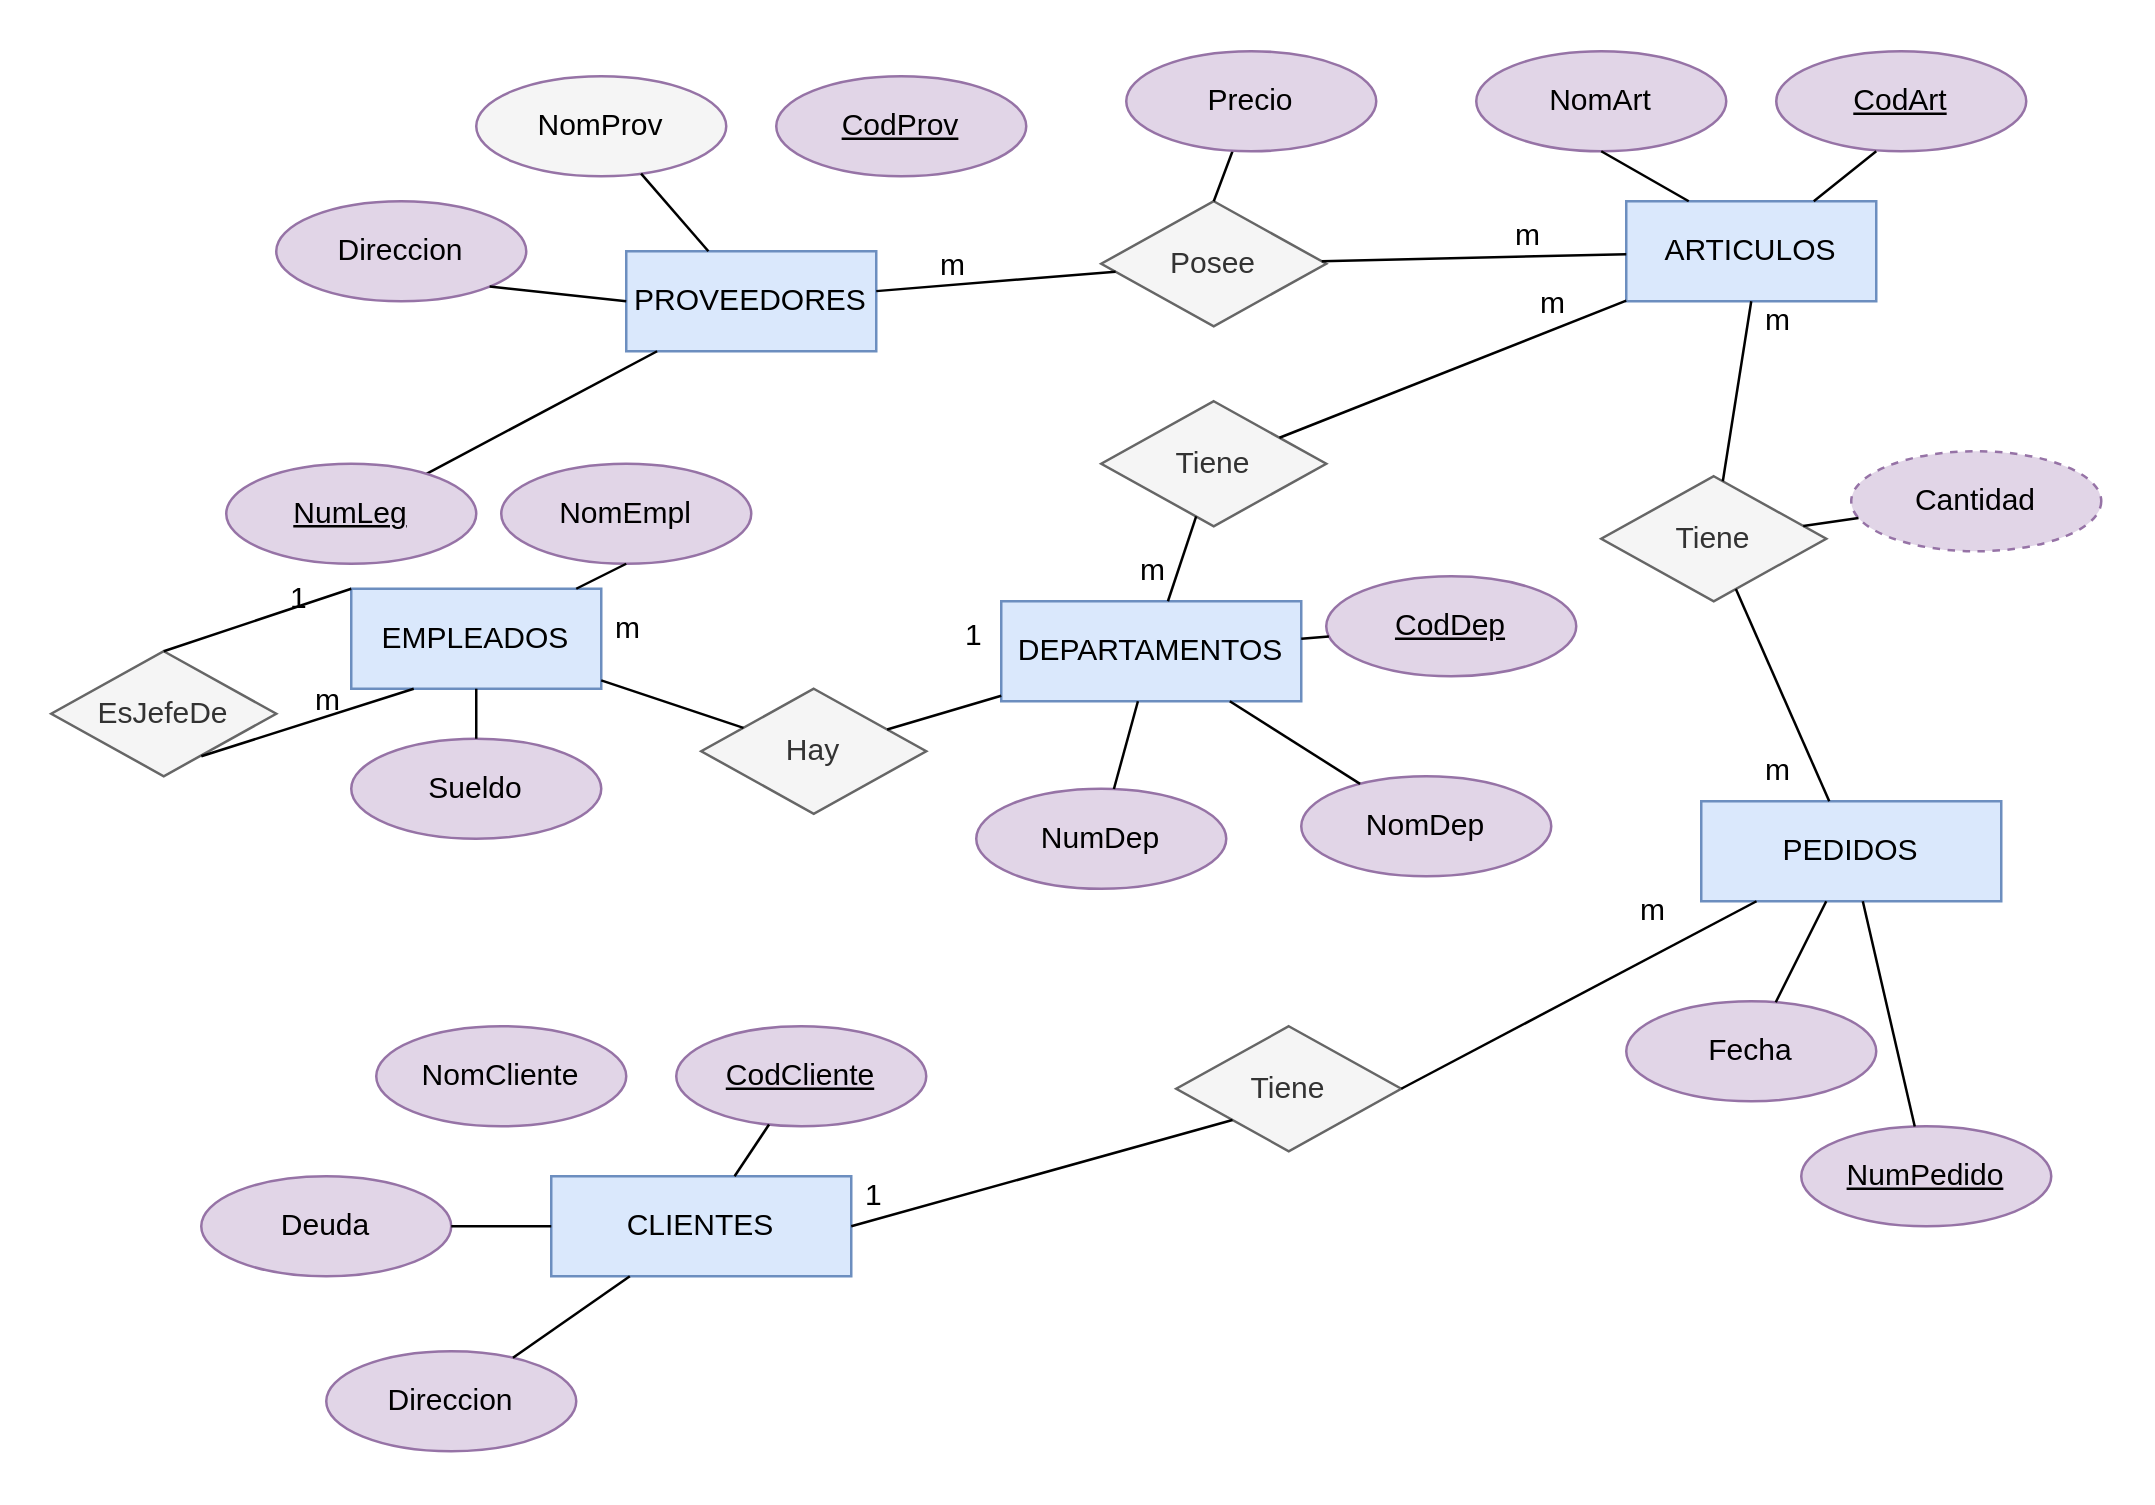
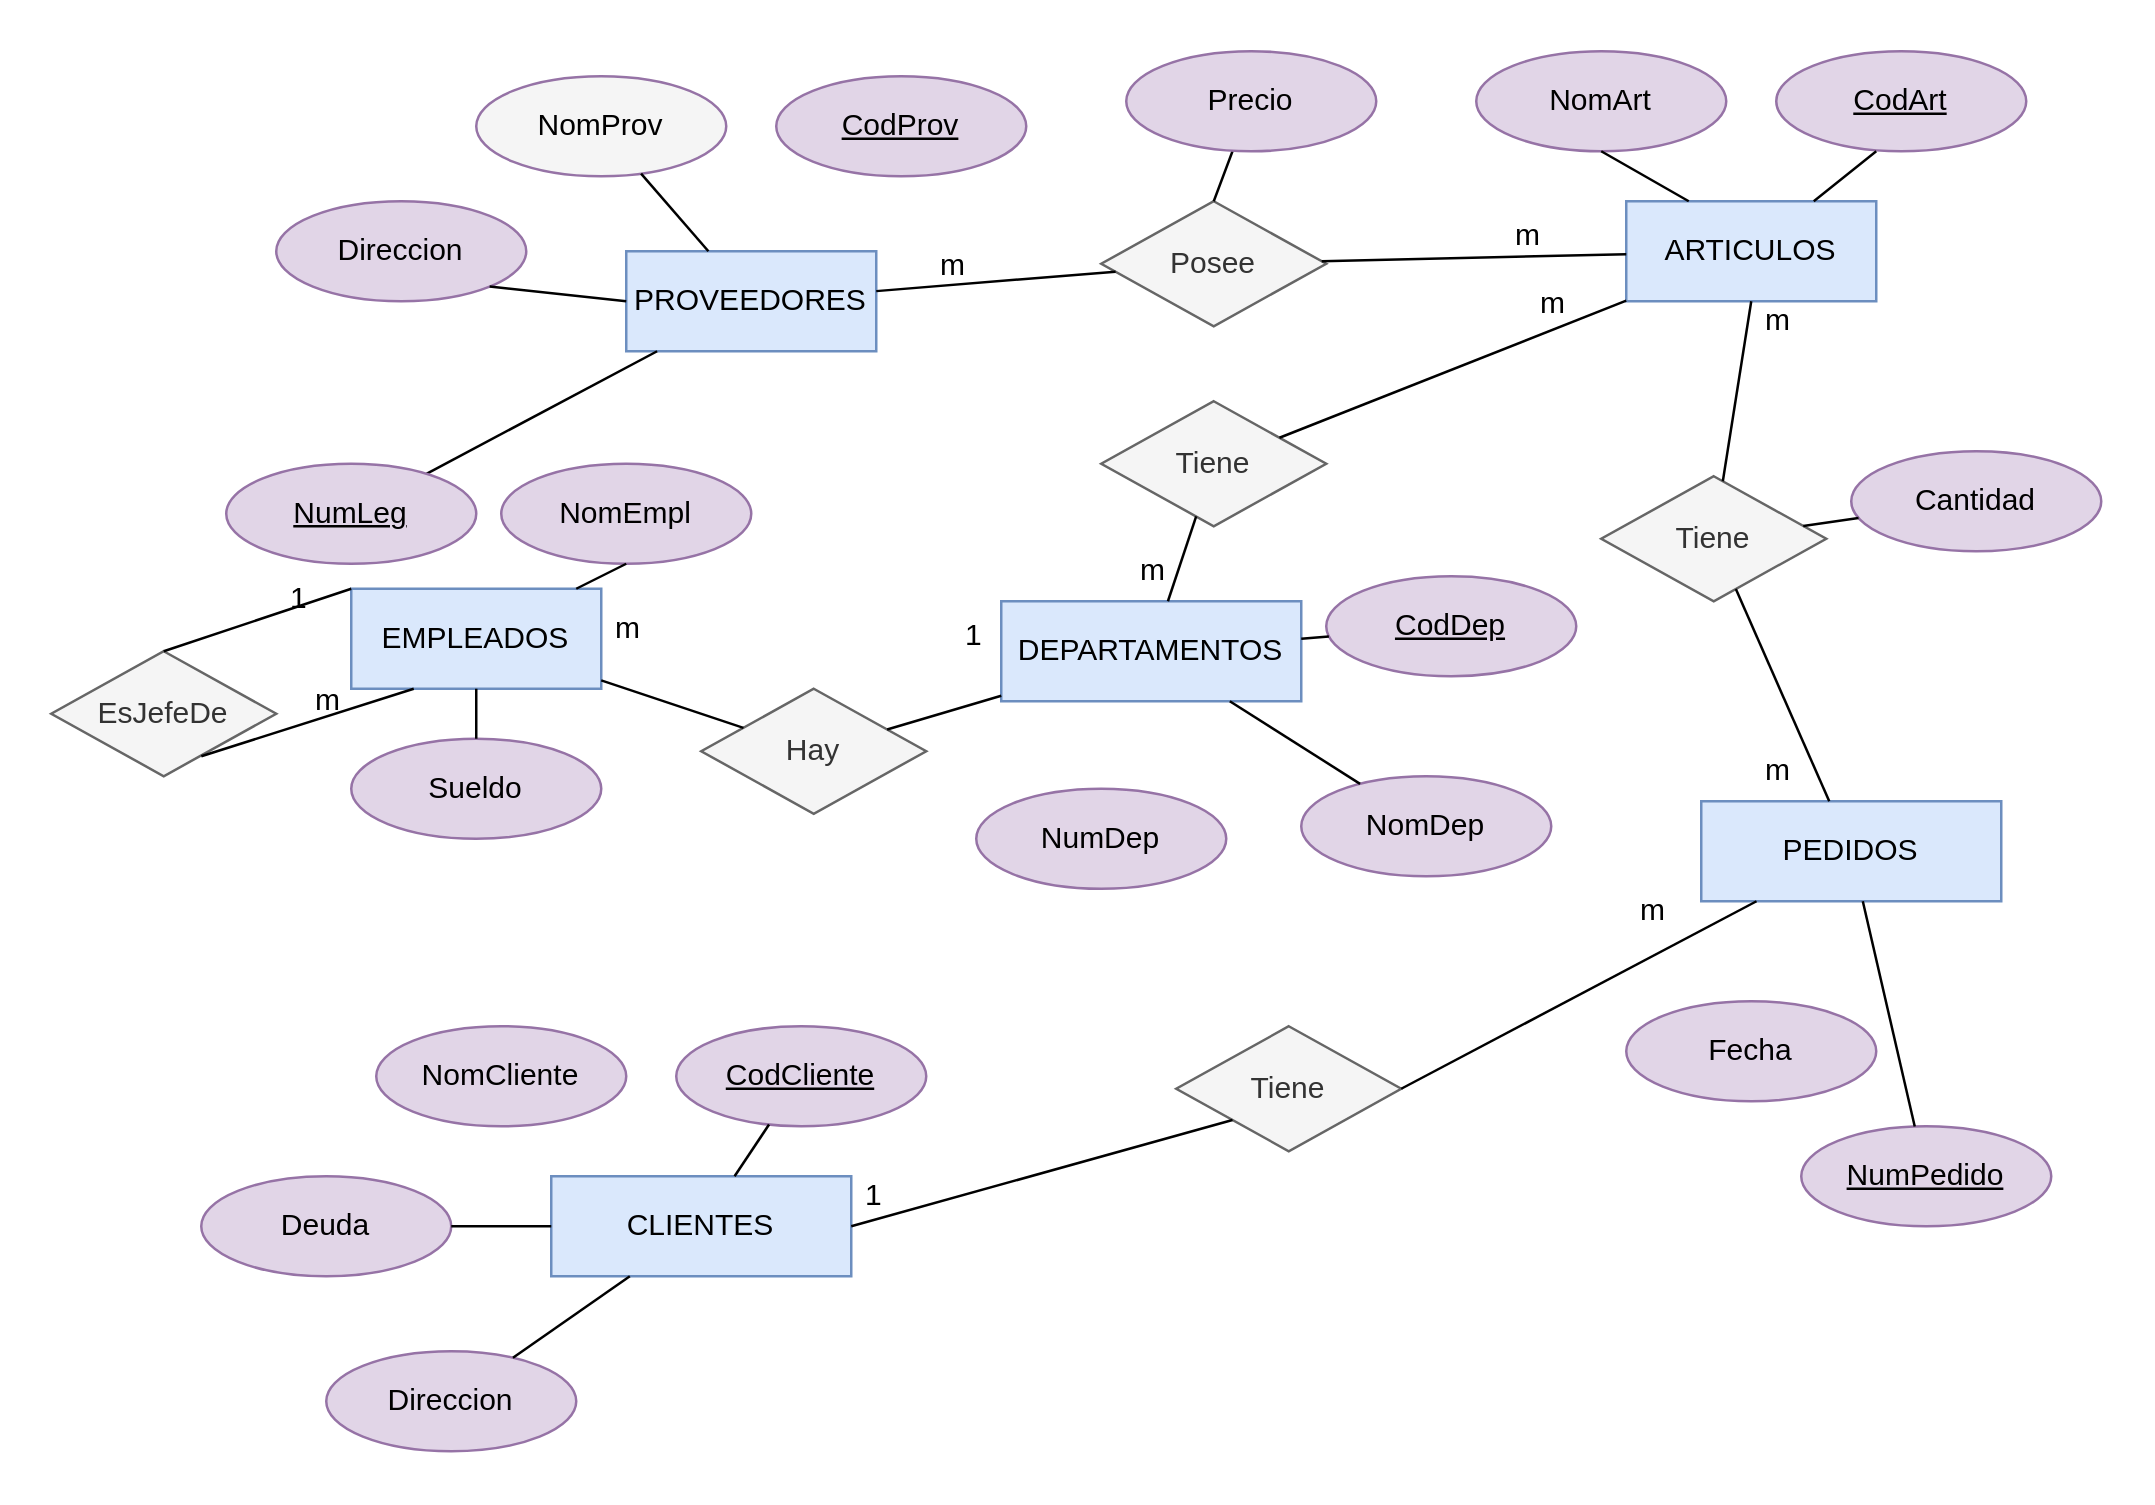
- <mxCell id="59" value="Cantidad" style="ellipse;whiteSpace=wrap;html=1;align=center;fillColor=#e1d5e7;strokeColor=#9673a6;dashed=1;" vertex="1" parent="1"><mxGeometry x="740" y="180" width="100" height="40" as="geometry" /></mxCell>
+ <mxCell id="59" value="Cantidad" style="ellipse;whiteSpace=wrap;html=1;align=center;fillColor=#e1d5e7;strokeColor=#9673a6;" vertex="1" parent="1"><mxGeometry x="740" y="180" width="100" height="40" as="geometry" /></mxCell>
- <mxCell id="24" value="" style="endArrow=none;html=1;rounded=0;" edge="1" parent="1" source="17" target="14"><mxGeometry relative="1" as="geometry"><mxPoint x="580" y="190" as="sourcePoint" /><mxPoint x="740" y="190" as="targetPoint" /></mxGeometry></mxCell>
- <mxCell id="39" value="" style="endArrow=none;html=1;rounded=0;" edge="1" parent="1" source="38" target="35"><mxGeometry relative="1" as="geometry"><mxPoint x="800" y="410" as="sourcePoint" /><mxPoint x="960" y="410" as="targetPoint" /></mxGeometry></mxCell>
